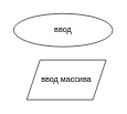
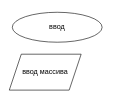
- <mxCell id="3" value="ввод массива" style="shape=parallelogram;perimeter=parallelogramPerimeter;whiteSpace=wrap;html=1;fixedSize=1;" vertex="1" parent="1"><mxGeometry x="40" y="90" width="120" height="60" as="geometry" /></mxCell>
+ <mxCell id="3" value="ввод массива" style="shape=parallelogram;perimeter=parallelogramPerimeter;whiteSpace=wrap;html=1;fixedSize=1;" vertex="1" parent="1"><mxGeometry x="15" y="90" width="120" height="60" as="geometry" /></mxCell>
